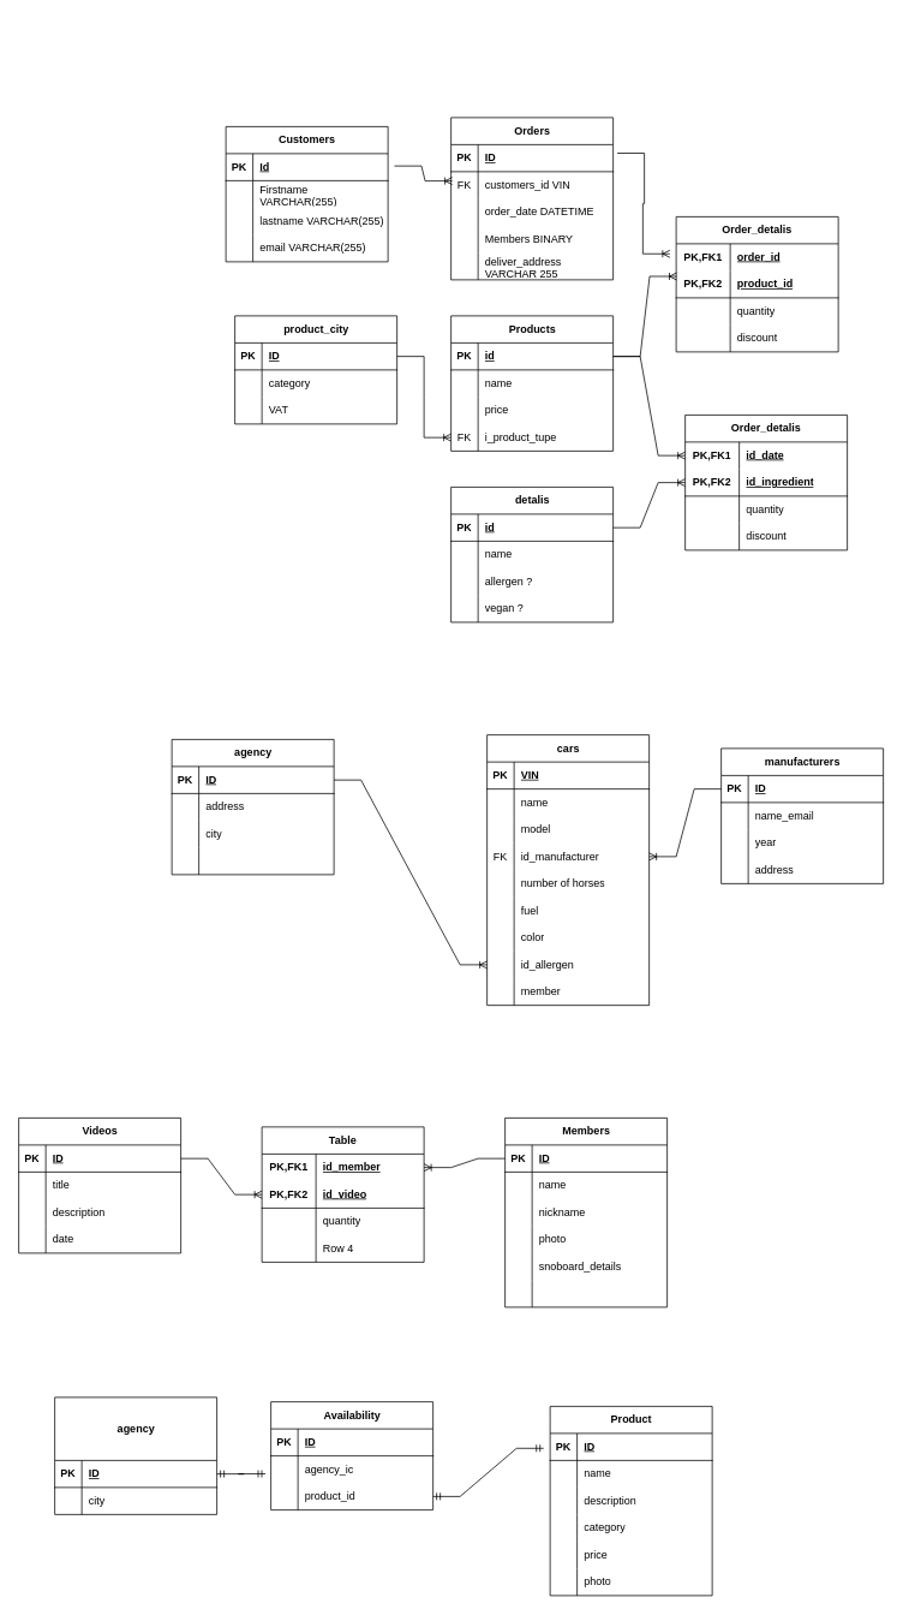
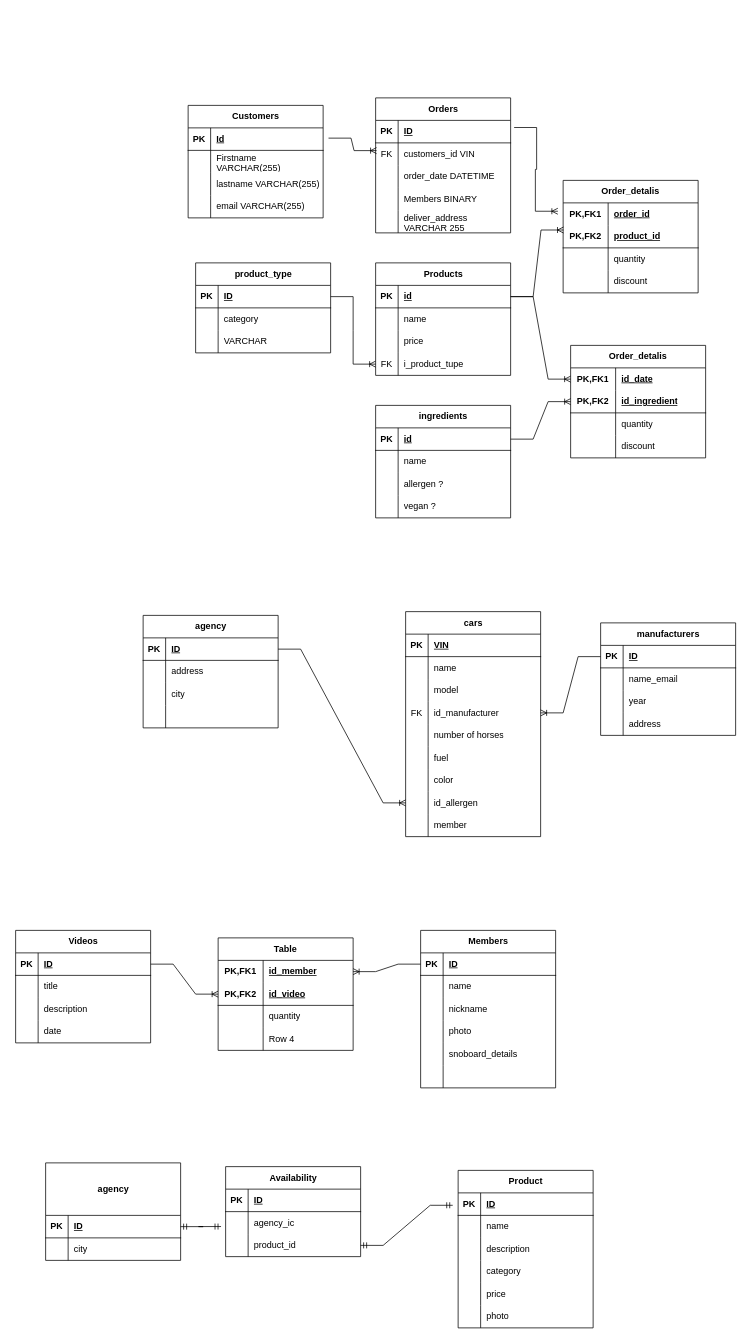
- <mxCell id="60" value="product_city" style="shape=table;startSize=30;container=1;collapsible=1;childLayout=tableLayout;fixedRows=1;rowLines=0;fontStyle=1;align=center;resizeLast=1;html=1;" vertex="1" parent="1"><mxGeometry x="260" y="350" width="180" height="120" as="geometry" /></mxCell>
+ <mxCell id="60" value="product_type" style="shape=table;startSize=30;container=1;collapsible=1;childLayout=tableLayout;fixedRows=1;rowLines=0;fontStyle=1;align=center;resizeLast=1;html=1;" vertex="1" parent="1"><mxGeometry x="260" y="350" width="180" height="120" as="geometry" /></mxCell>
- <mxCell id="69" value="VAT" style="shape=partialRectangle;connectable=0;fillColor=none;top=0;left=0;bottom=0;right=0;align=left;spacingLeft=6;overflow=hidden;whiteSpace=wrap;html=1;" vertex="1" parent="67"><mxGeometry x="30" width="150" height="30" as="geometry"><mxRectangle width="150" height="30" as="alternateBounds" /></mxGeometry></mxCell>
+ <mxCell id="69" value="VARCHAR" style="shape=partialRectangle;connectable=0;fillColor=none;top=0;left=0;bottom=0;right=0;align=left;spacingLeft=6;overflow=hidden;whiteSpace=wrap;html=1;" vertex="1" parent="67"><mxGeometry x="30" width="150" height="30" as="geometry"><mxRectangle width="150" height="30" as="alternateBounds" /></mxGeometry></mxCell>
- <mxCell id="84" value="detalis" style="shape=table;startSize=30;container=1;collapsible=1;childLayout=tableLayout;fixedRows=1;rowLines=0;fontStyle=1;align=center;resizeLast=1;html=1;" vertex="1" parent="1"><mxGeometry x="500" y="540" width="180" height="150" as="geometry" /></mxCell>
+ <mxCell id="84" value="ingredients" style="shape=table;startSize=30;container=1;collapsible=1;childLayout=tableLayout;fixedRows=1;rowLines=0;fontStyle=1;align=center;resizeLast=1;html=1;" vertex="1" parent="1"><mxGeometry x="500" y="540" width="180" height="150" as="geometry" /></mxCell>
